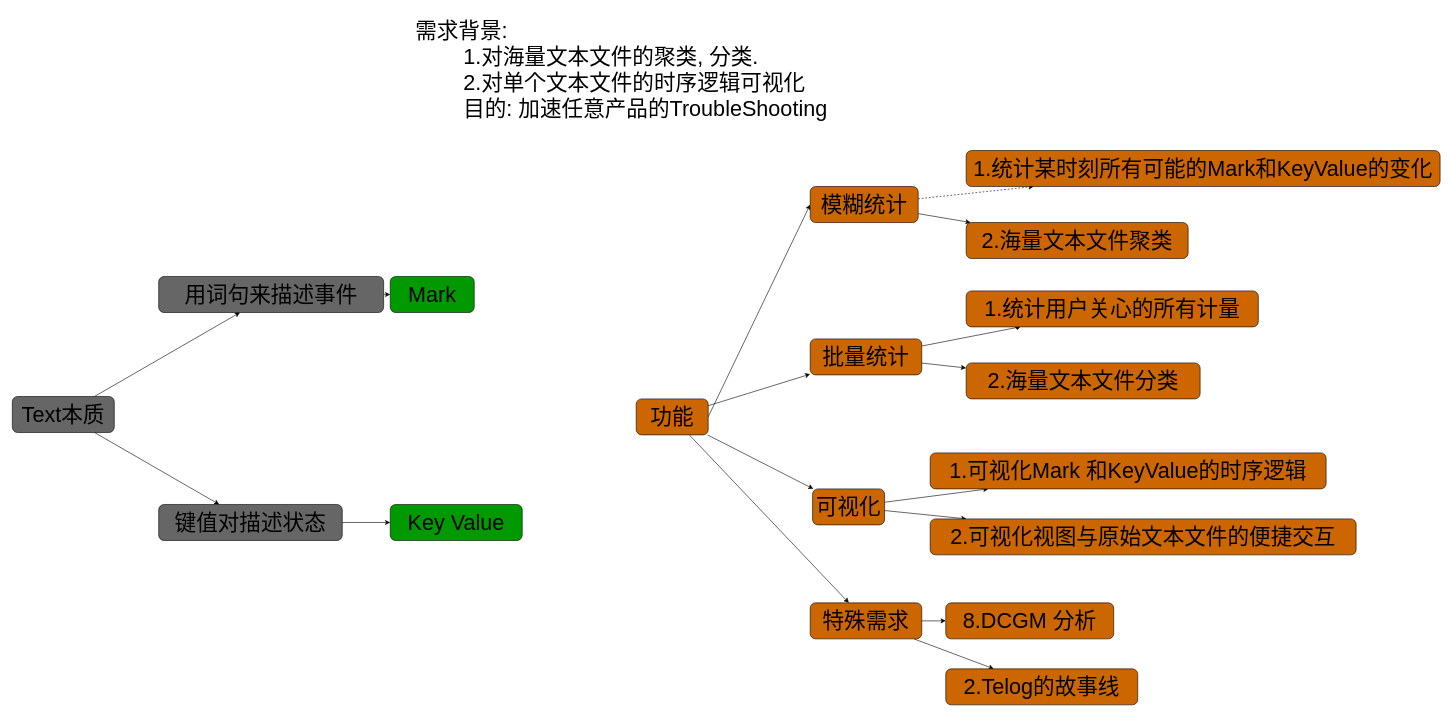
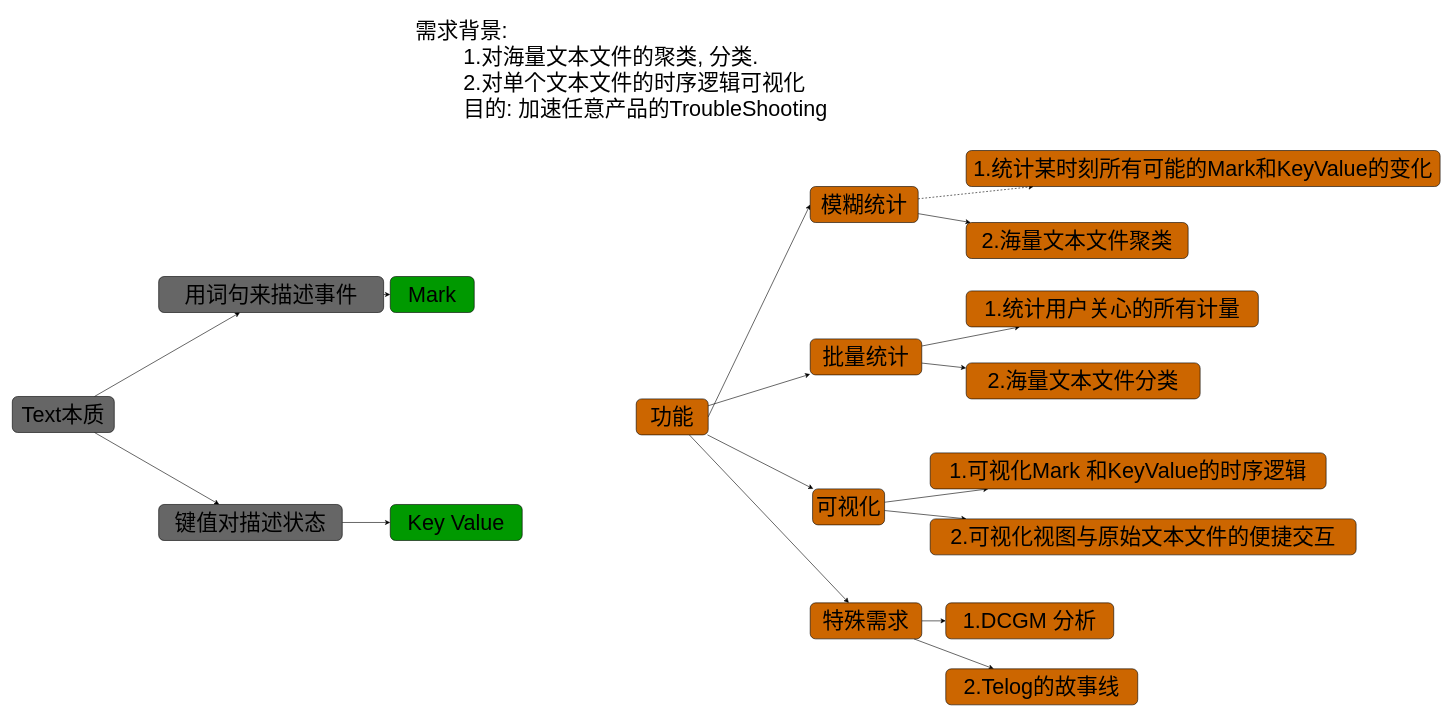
- <mxCell id="13" value="" style="edgeStyle=none;rounded=0;orthogonalLoop=1;jettySize=auto;html=1;fontSize=36;endArrow=diamond;" edge="1" parent="1" source="15" target="16"><mxGeometry relative="1" as="geometry" /></mxCell>
+ <mxCell id="13" value="" style="edgeStyle=none;rounded=0;orthogonalLoop=1;jettySize=auto;html=1;fontSize=36;" edge="1" parent="1" source="15" target="16"><mxGeometry relative="1" as="geometry" /></mxCell>
- <mxCell id="26" value="8.DCGM 分析" style="rounded=1;whiteSpace=wrap;html=1;fontSize=36;fillColor=#CC6600;" vertex="1" parent="1"><mxGeometry x="1576" y="1004" width="280" height="60" as="geometry" /></mxCell>
+ <mxCell id="26" value="1.DCGM 分析" style="rounded=1;whiteSpace=wrap;html=1;fontSize=36;fillColor=#CC6600;" vertex="1" parent="1"><mxGeometry x="1576" y="1004" width="280" height="60" as="geometry" /></mxCell>
